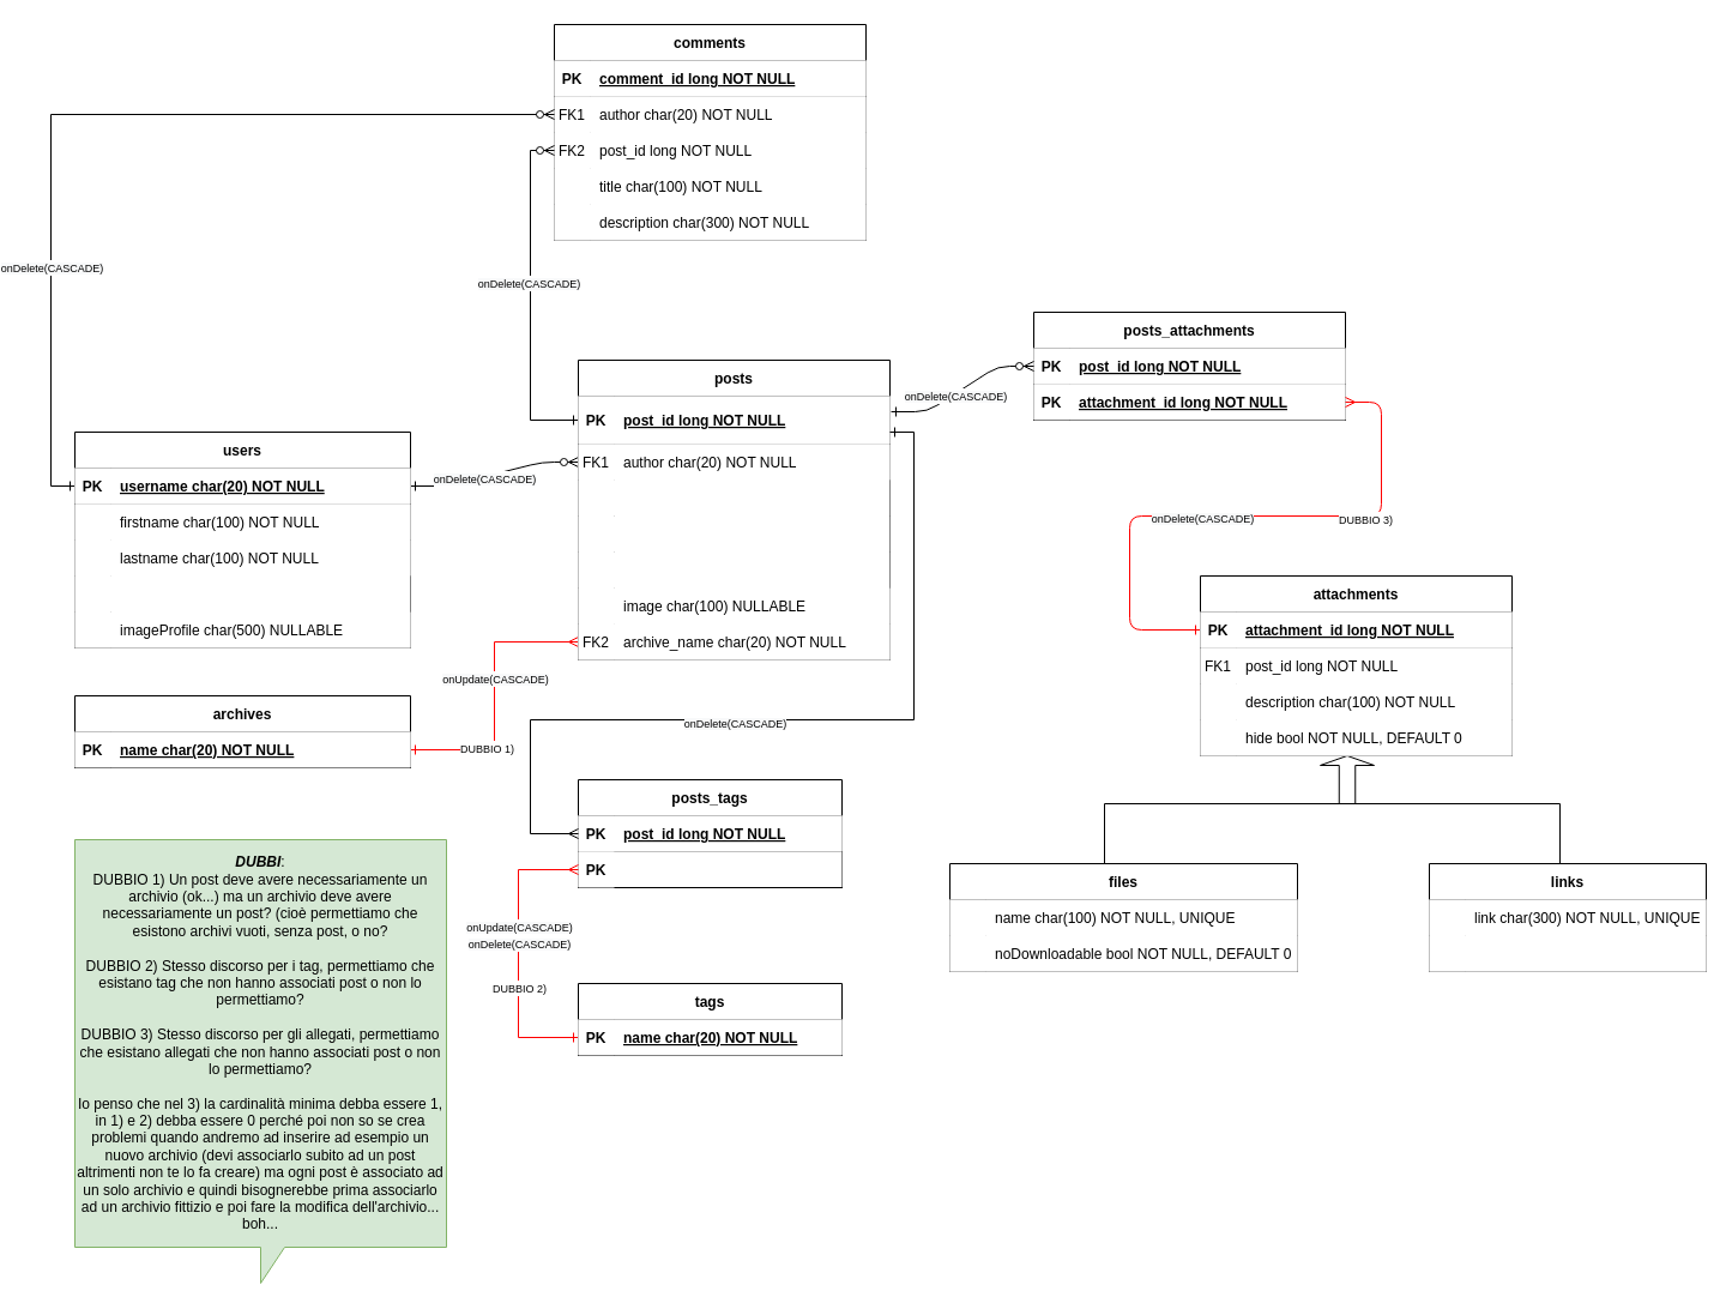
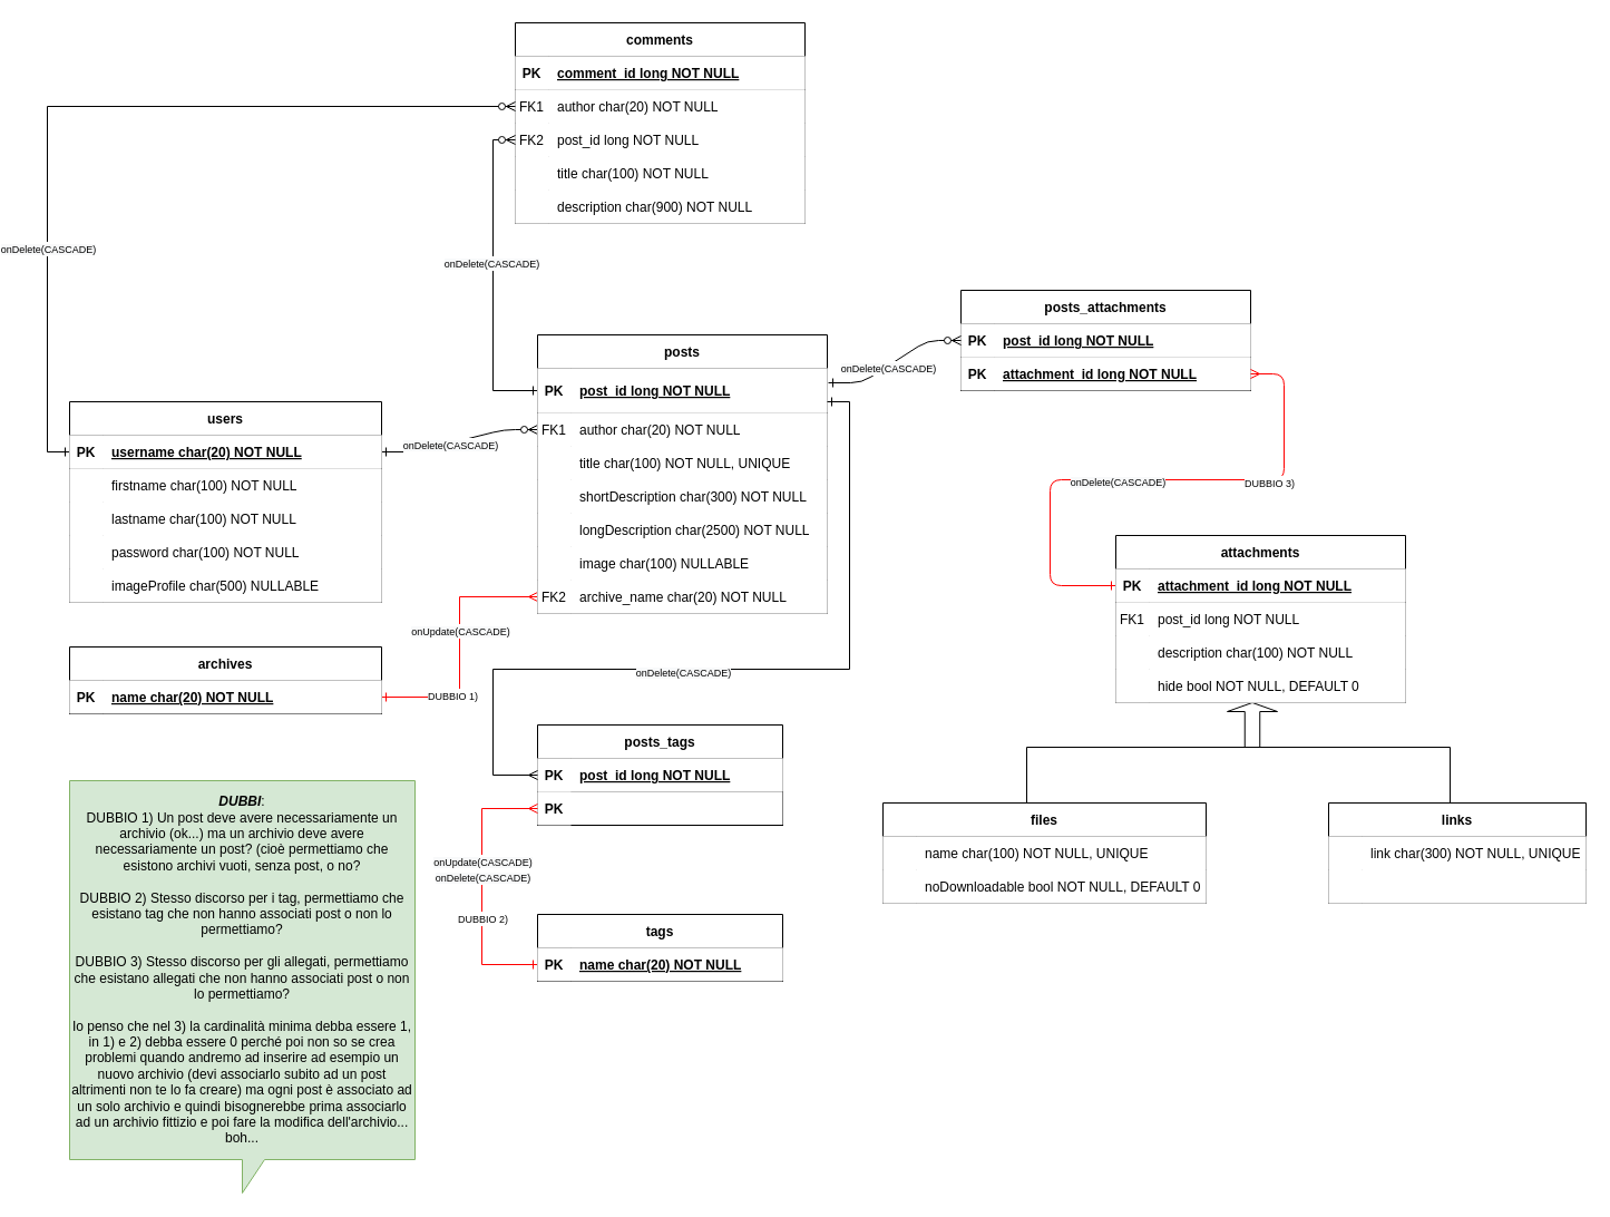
- <mxCell id="19" value="description char(300) NOT NULL" style="shape=partialRectangle;overflow=hidden;connectable=0;top=0;left=0;bottom=0;right=0;align=left;spacingLeft=6;" parent="17" vertex="1"><mxGeometry x="30" width="230" height="30" as="geometry" /></mxCell>
+ <mxCell id="19" value="description char(900) NOT NULL" style="shape=partialRectangle;overflow=hidden;connectable=0;top=0;left=0;bottom=0;right=0;align=left;spacingLeft=6;" parent="17" vertex="1"><mxGeometry x="30" width="230" height="30" as="geometry" /></mxCell>
+ <mxCell id="38" value="title char(100) NOT NULL, UNIQUE" style="shape=partialRectangle;overflow=hidden;connectable=0;top=0;left=0;bottom=0;right=0;align=left;spacingLeft=6;" parent="36" vertex="1"><mxGeometry x="30" width="230" height="30" as="geometry" /></mxCell>
+ <mxCell id="41" value="shortDescription char(300) NOT NULL" style="shape=partialRectangle;overflow=hidden;connectable=0;top=0;left=0;bottom=0;right=0;align=left;spacingLeft=6;" parent="39" vertex="1"><mxGeometry x="30" width="230" height="30" as="geometry" /></mxCell>
+ <mxCell id="44" value="longDescription char(2500) NOT NULL" style="shape=partialRectangle;overflow=hidden;connectable=0;top=0;left=0;bottom=0;right=0;align=left;spacingLeft=6;" parent="42" vertex="1"><mxGeometry x="30" width="230" height="30" as="geometry" /></mxCell>
+ <mxCell id="118" value="password char(100) NOT NULL" style="shape=partialRectangle;overflow=hidden;connectable=0;top=0;left=0;bottom=0;right=0;align=left;spacingLeft=6;" parent="116" vertex="1"><mxGeometry x="30" width="250" height="30" as="geometry" /></mxCell>
